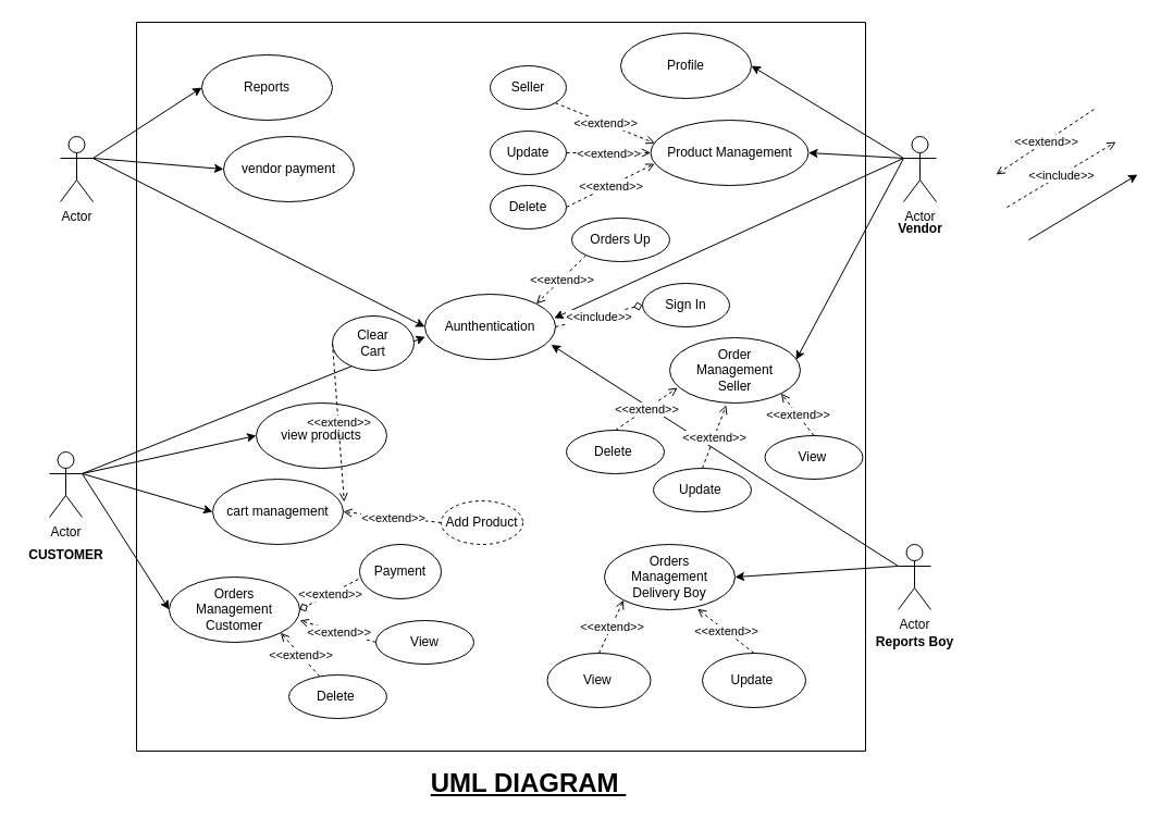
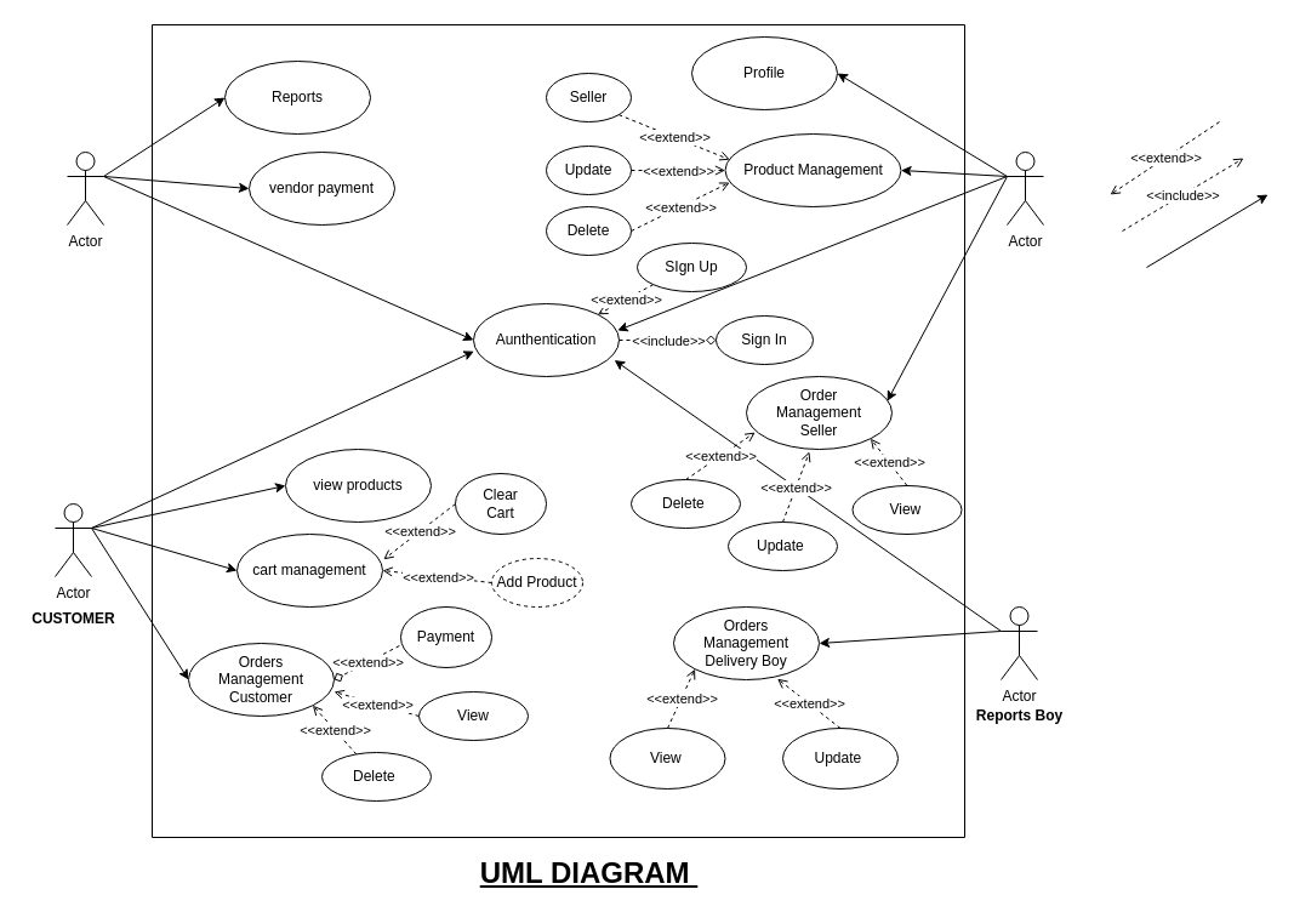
- <mxCell id="15" value="&lt;b&gt;Vendor&lt;/b&gt;" style="text;html=1;align=center;verticalAlign=middle;resizable=0;points=[];autosize=1;strokeColor=none;fillColor=none;" parent="1" vertex="1"><mxGeometry x="815" y="200" width="60" height="20" as="geometry" /></mxCell>
- <mxCell id="12" value="Orders Up" style="ellipse;whiteSpace=wrap;html=1;" parent="1" vertex="1"><mxGeometry x="525" y="200" width="90" height="40" as="geometry" /></mxCell>
+ <mxCell id="12" value="SIgn Up" style="ellipse;whiteSpace=wrap;html=1;" parent="1" vertex="1"><mxGeometry x="525" y="200" width="90" height="40" as="geometry" /></mxCell>
- <mxCell id="9" value="Aunthentication" style="ellipse;whiteSpace=wrap;html=1;" parent="1" vertex="1"><mxGeometry x="390" y="270" width="120" height="60" as="geometry" /></mxCell>
+ <mxCell id="9" value="Aunthentication" style="ellipse;whiteSpace=wrap;html=1;" parent="1" vertex="1"><mxGeometry x="390" y="250" width="120" height="60" as="geometry" /></mxCell>
- <mxCell id="39" value="Clear&lt;br&gt;Cart" style="ellipse;whiteSpace=wrap;html=1;" parent="1" vertex="1"><mxGeometry x="305" y="290" width="75" height="50" as="geometry" /></mxCell>
+ <mxCell id="39" value="Clear&lt;br&gt;Cart" style="ellipse;whiteSpace=wrap;html=1;" parent="1" vertex="1"><mxGeometry x="375" y="390" width="75" height="50" as="geometry" /></mxCell>
